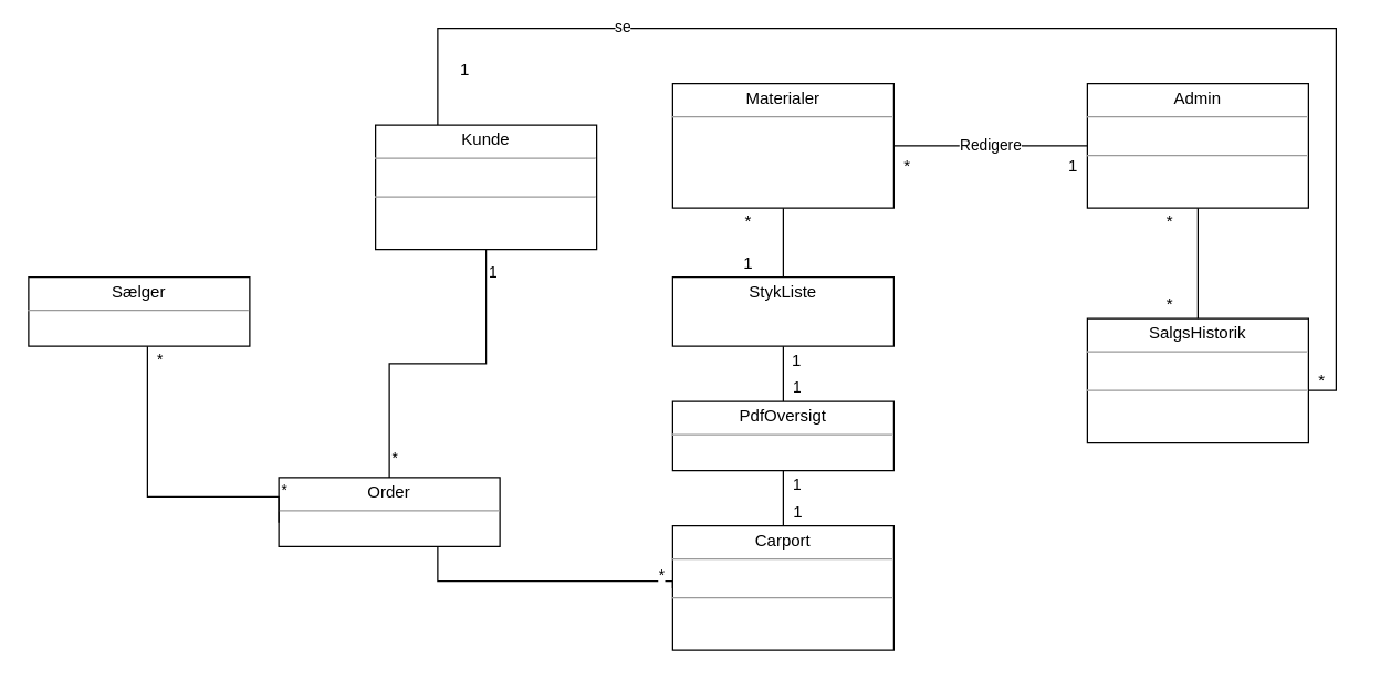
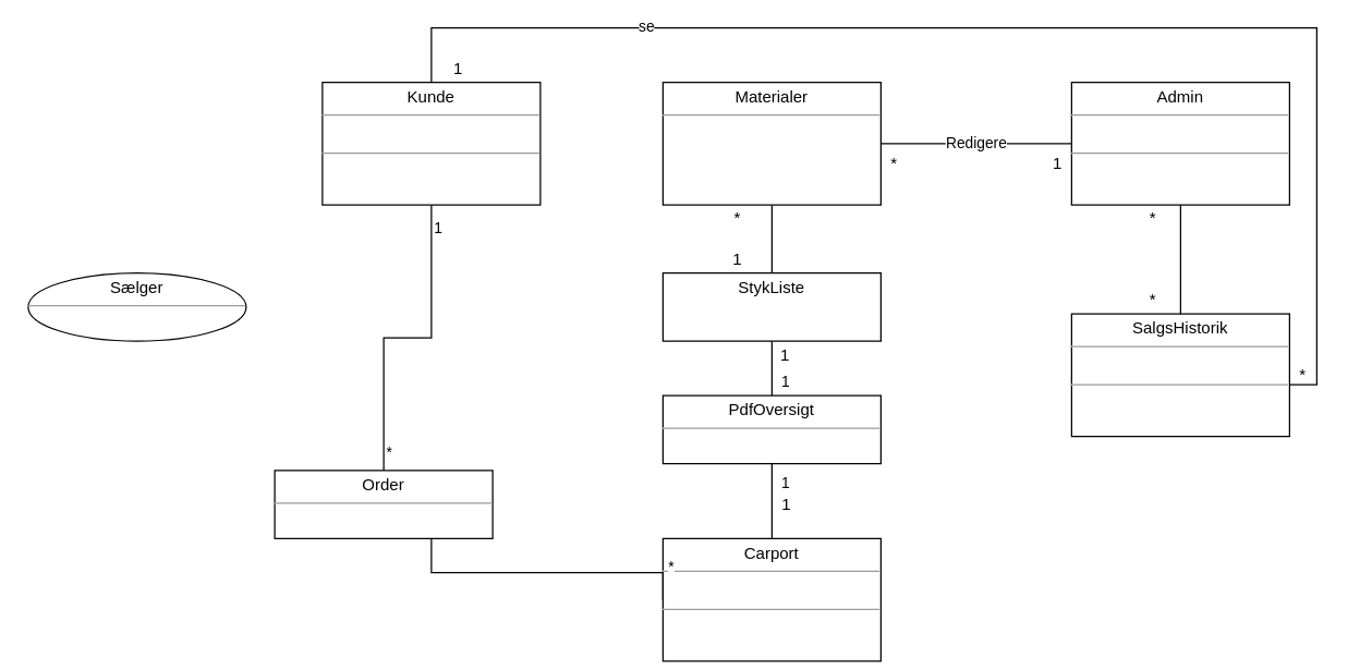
- <mxCell id="14" value="&lt;p style=&quot;margin: 0px ; margin-top: 4px ; text-align: center&quot;&gt;Kunde&lt;/p&gt;&lt;hr size=&quot;1&quot;&gt;&lt;p style=&quot;margin: 0px ; margin-left: 4px&quot;&gt;&lt;br&gt;&lt;/p&gt;&lt;hr size=&quot;1&quot;&gt;&lt;p style=&quot;margin: 0px ; margin-left: 4px&quot;&gt;&lt;br&gt;&lt;/p&gt;" style="verticalAlign=top;align=left;overflow=fill;fontSize=12;fontFamily=Helvetica;html=1;" parent="1" vertex="1"><mxGeometry x="271" y="90" width="160" height="90" as="geometry" /></mxCell>
+ <mxCell id="14" value="&lt;p style=&quot;margin: 0px ; margin-top: 4px ; text-align: center&quot;&gt;Kunde&lt;/p&gt;&lt;hr size=&quot;1&quot;&gt;&lt;p style=&quot;margin: 0px ; margin-left: 4px&quot;&gt;&lt;br&gt;&lt;/p&gt;&lt;hr size=&quot;1&quot;&gt;&lt;p style=&quot;margin: 0px ; margin-left: 4px&quot;&gt;&lt;br&gt;&lt;/p&gt;" style="verticalAlign=top;align=left;overflow=fill;fontSize=12;fontFamily=Helvetica;html=1;" parent="1" vertex="1"><mxGeometry x="236" y="60" width="160" height="90" as="geometry" /></mxCell>
- <mxCell id="18" value="&lt;p style=&quot;margin: 0px ; margin-top: 4px ; text-align: center&quot;&gt;Sælger&lt;/p&gt;&lt;hr size=&quot;1&quot;&gt;&lt;p style=&quot;margin: 0px ; margin-left: 4px&quot;&gt;&lt;br&gt;&lt;/p&gt;" style="verticalAlign=top;align=left;overflow=fill;fontSize=12;fontFamily=Helvetica;html=1;" parent="1" vertex="1"><mxGeometry x="20" y="200" width="160" height="50" as="geometry" /></mxCell>
+ <mxCell id="18" value="&lt;p style=&quot;margin: 0px ; margin-top: 4px ; text-align: center&quot;&gt;Sælger&lt;/p&gt;&lt;hr size=&quot;1&quot;&gt;&lt;p style=&quot;margin: 0px ; margin-left: 4px&quot;&gt;&lt;br&gt;&lt;/p&gt;" style="ellipse;verticalAlign=top;align=left;overflow=fill;fontSize=12;fontFamily=Helvetica;html=1;" parent="1" vertex="1"><mxGeometry x="20" y="200" width="160" height="50" as="geometry" /></mxCell>
- <mxCell id="15" style="edgeStyle=orthogonalEdgeStyle;rounded=0;orthogonalLoop=1;jettySize=auto;html=1;entryX=0;entryY=0.654;entryDx=0;entryDy=0;entryPerimeter=0;endArrow=none;endFill=0;" parent="1" source="18" target="8" edge="1"><mxGeometry relative="1" as="geometry"><Array as="points"><mxPoint x="106" y="359" /></Array></mxGeometry></mxCell>
- <mxCell id="16" value="*" style="edgeLabel;html=1;align=center;verticalAlign=middle;resizable=0;points=[];" parent="15" vertex="1" connectable="0"><mxGeometry x="-0.883" relative="1" as="geometry"><mxPoint x="8" y="-4" as="offset" /></mxGeometry></mxCell>
- <mxCell id="17" value="*" style="edgeLabel;html=1;align=center;verticalAlign=middle;resizable=0;points=[];" parent="15" vertex="1" connectable="0"><mxGeometry x="0.841" y="1" relative="1" as="geometry"><mxPoint x="2" y="-7" as="offset" /></mxGeometry></mxCell>
- <mxCell id="2" value="&lt;p style=&quot;margin: 0px ; margin-top: 4px ; text-align: center&quot;&gt;Carport&lt;/p&gt;&lt;hr size=&quot;1&quot;&gt;&lt;p style=&quot;margin: 0px ; margin-left: 4px&quot;&gt;&lt;br&gt;&lt;/p&gt;&lt;hr size=&quot;1&quot;&gt;&lt;p style=&quot;margin: 0px ; margin-left: 4px&quot;&gt;&lt;br&gt;&lt;/p&gt;" style="verticalAlign=top;align=left;overflow=fill;fontSize=12;fontFamily=Helvetica;html=1;" parent="1" vertex="1"><mxGeometry x="486" y="380" width="160" height="90" as="geometry" /></mxCell>
+ <mxCell id="2" value="&lt;p style=&quot;margin: 0px ; margin-top: 4px ; text-align: center&quot;&gt;Carport&lt;/p&gt;&lt;hr size=&quot;1&quot;&gt;&lt;p style=&quot;margin: 0px ; margin-left: 4px&quot;&gt;&lt;br&gt;&lt;/p&gt;&lt;hr size=&quot;1&quot;&gt;&lt;p style=&quot;margin: 0px ; margin-left: 4px&quot;&gt;&lt;br&gt;&lt;/p&gt;" style="verticalAlign=top;align=left;overflow=fill;fontSize=12;fontFamily=Helvetica;html=1;" parent="1" vertex="1"><mxGeometry x="486" y="395" width="160" height="90" as="geometry" /></mxCell>
